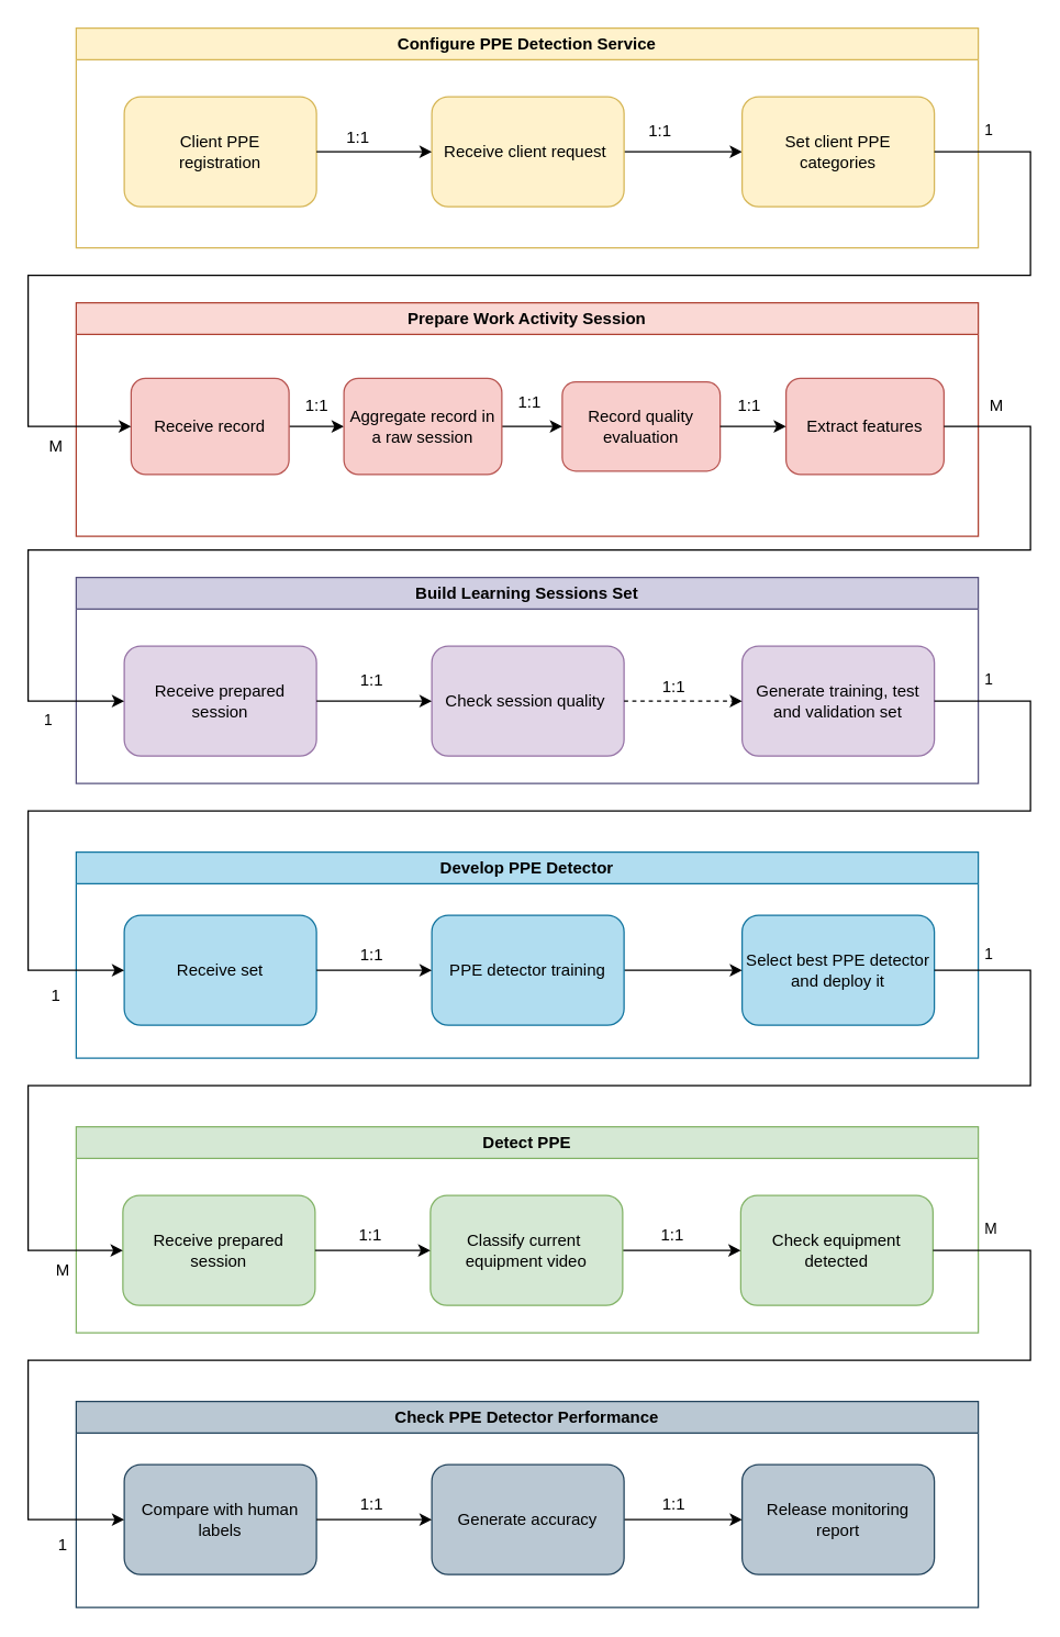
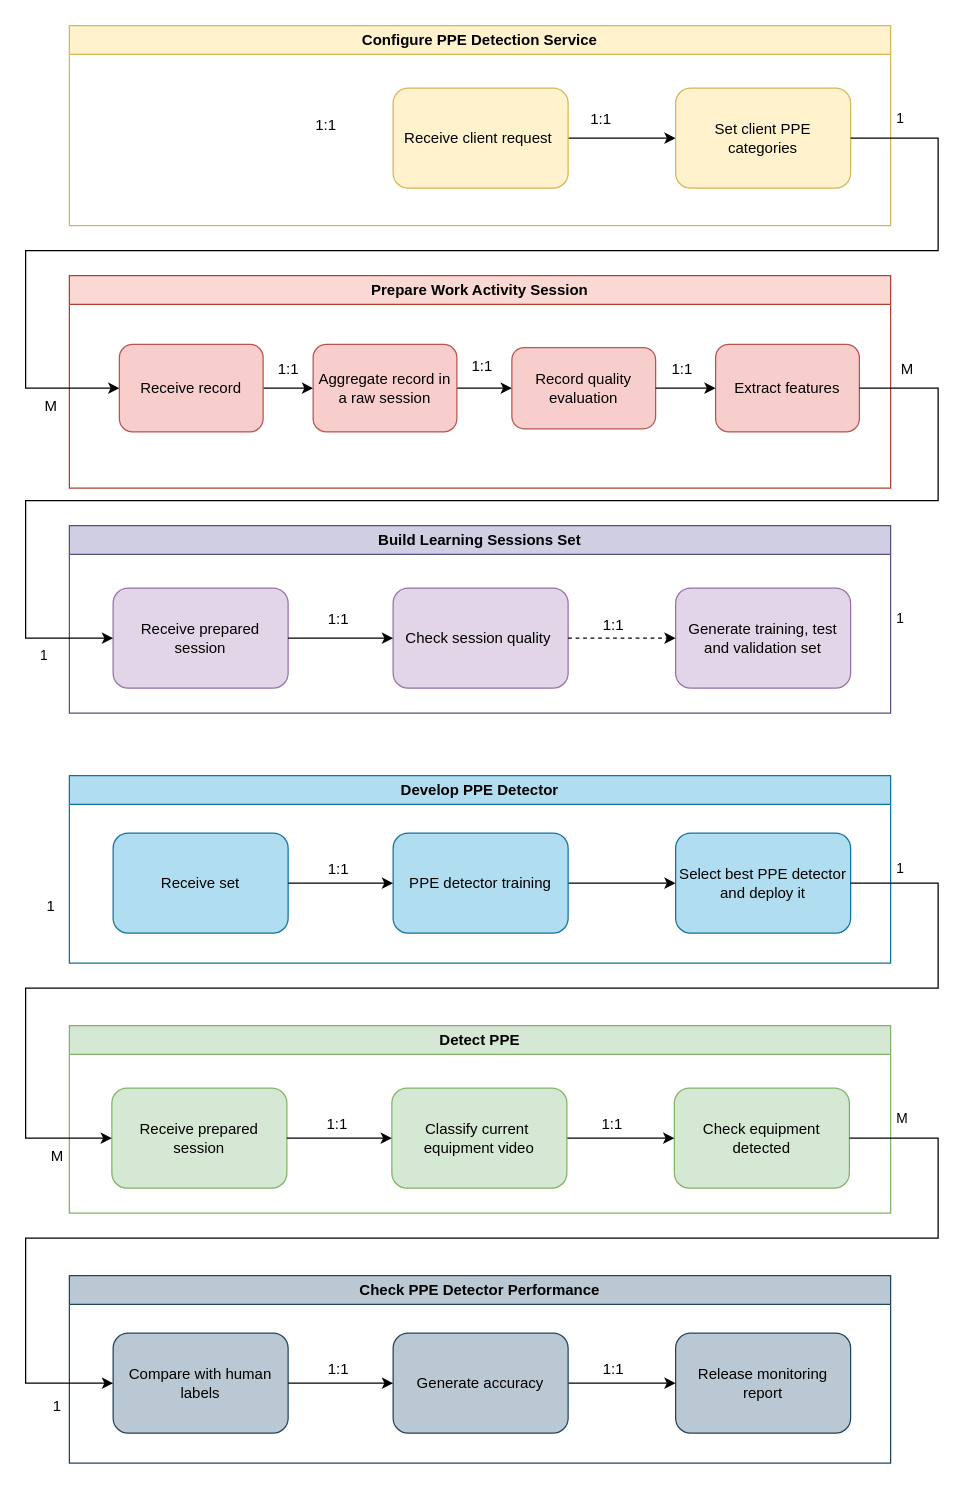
- <mxCell id="7" value="Client PPE&lt;br&gt;registration" style="rounded=1;whiteSpace=wrap;html=1;fillColor=#fff2cc;strokeColor=#d6b656;" parent="2" vertex="1"><mxGeometry x="35" y="50" width="140" height="80" as="geometry" /></mxCell>
- <mxCell id="8" style="edgeStyle=orthogonalEdgeStyle;rounded=0;orthogonalLoop=1;jettySize=auto;html=1;" parent="2" source="7" target="4" edge="1"><mxGeometry relative="1" as="geometry"><mxPoint x="409" y="100" as="sourcePoint" /><mxPoint x="495.0" y="100" as="targetPoint" /></mxGeometry></mxCell>
- <mxCell id="52" style="edgeStyle=orthogonalEdgeStyle;rounded=0;orthogonalLoop=1;jettySize=auto;html=1;entryX=0;entryY=0.5;entryDx=0;entryDy=0;" parent="1" source="25" target="28" edge="1"><mxGeometry relative="1" as="geometry"><Array as="points"><mxPoint x="750" y="510" /><mxPoint x="750" y="590" /><mxPoint x="20" y="590" /><mxPoint x="20" y="706" /></Array></mxGeometry></mxCell>
